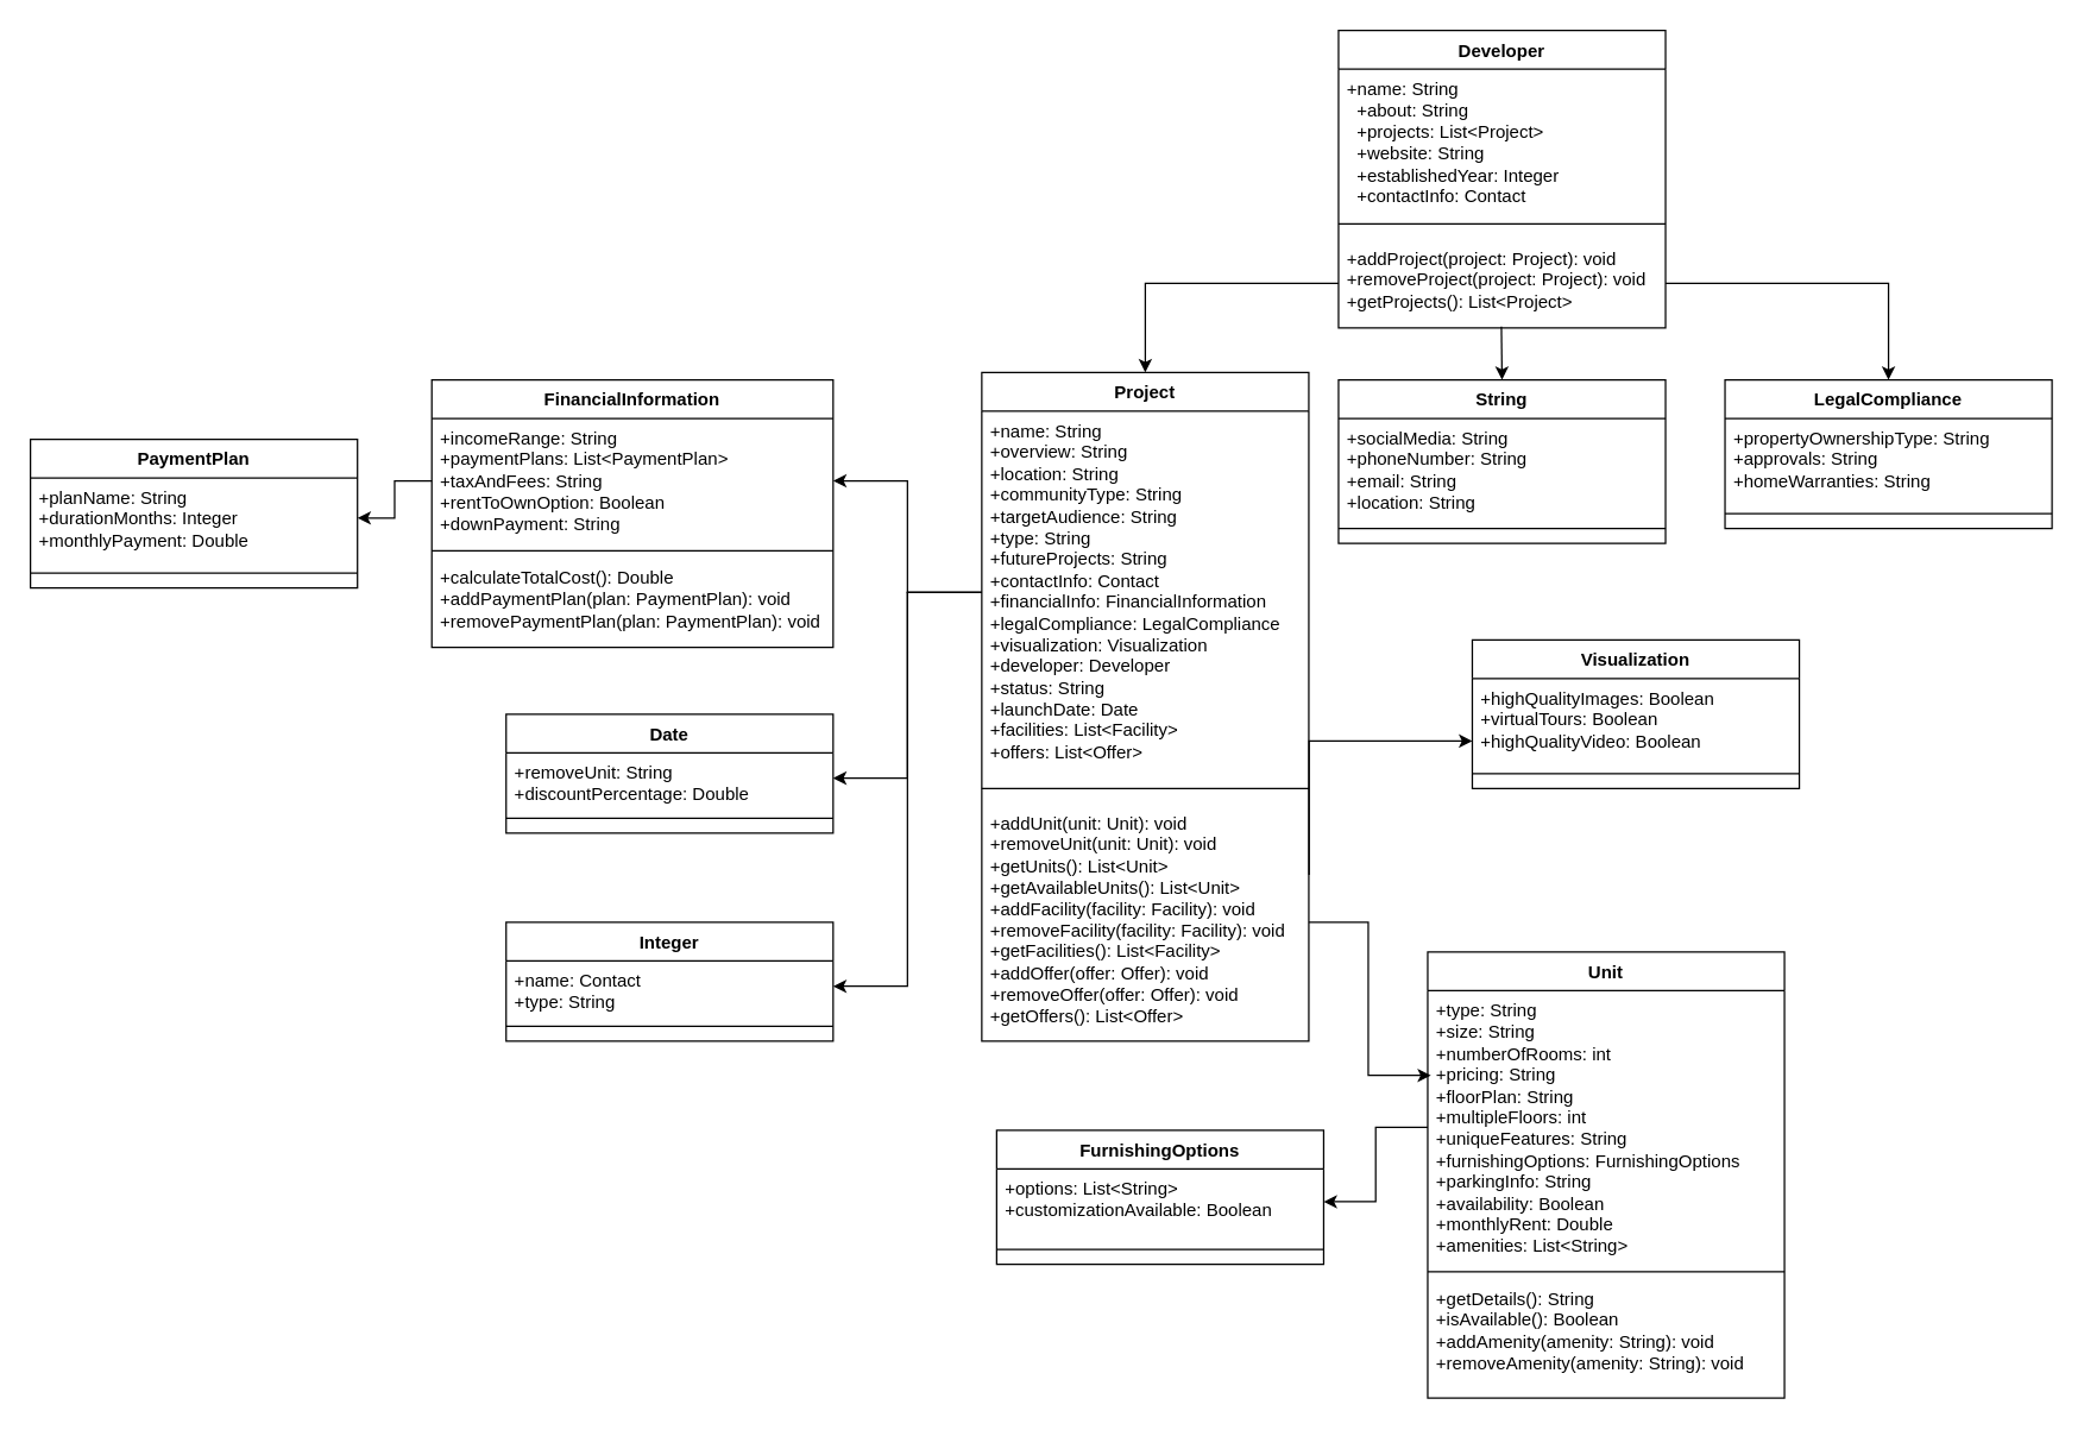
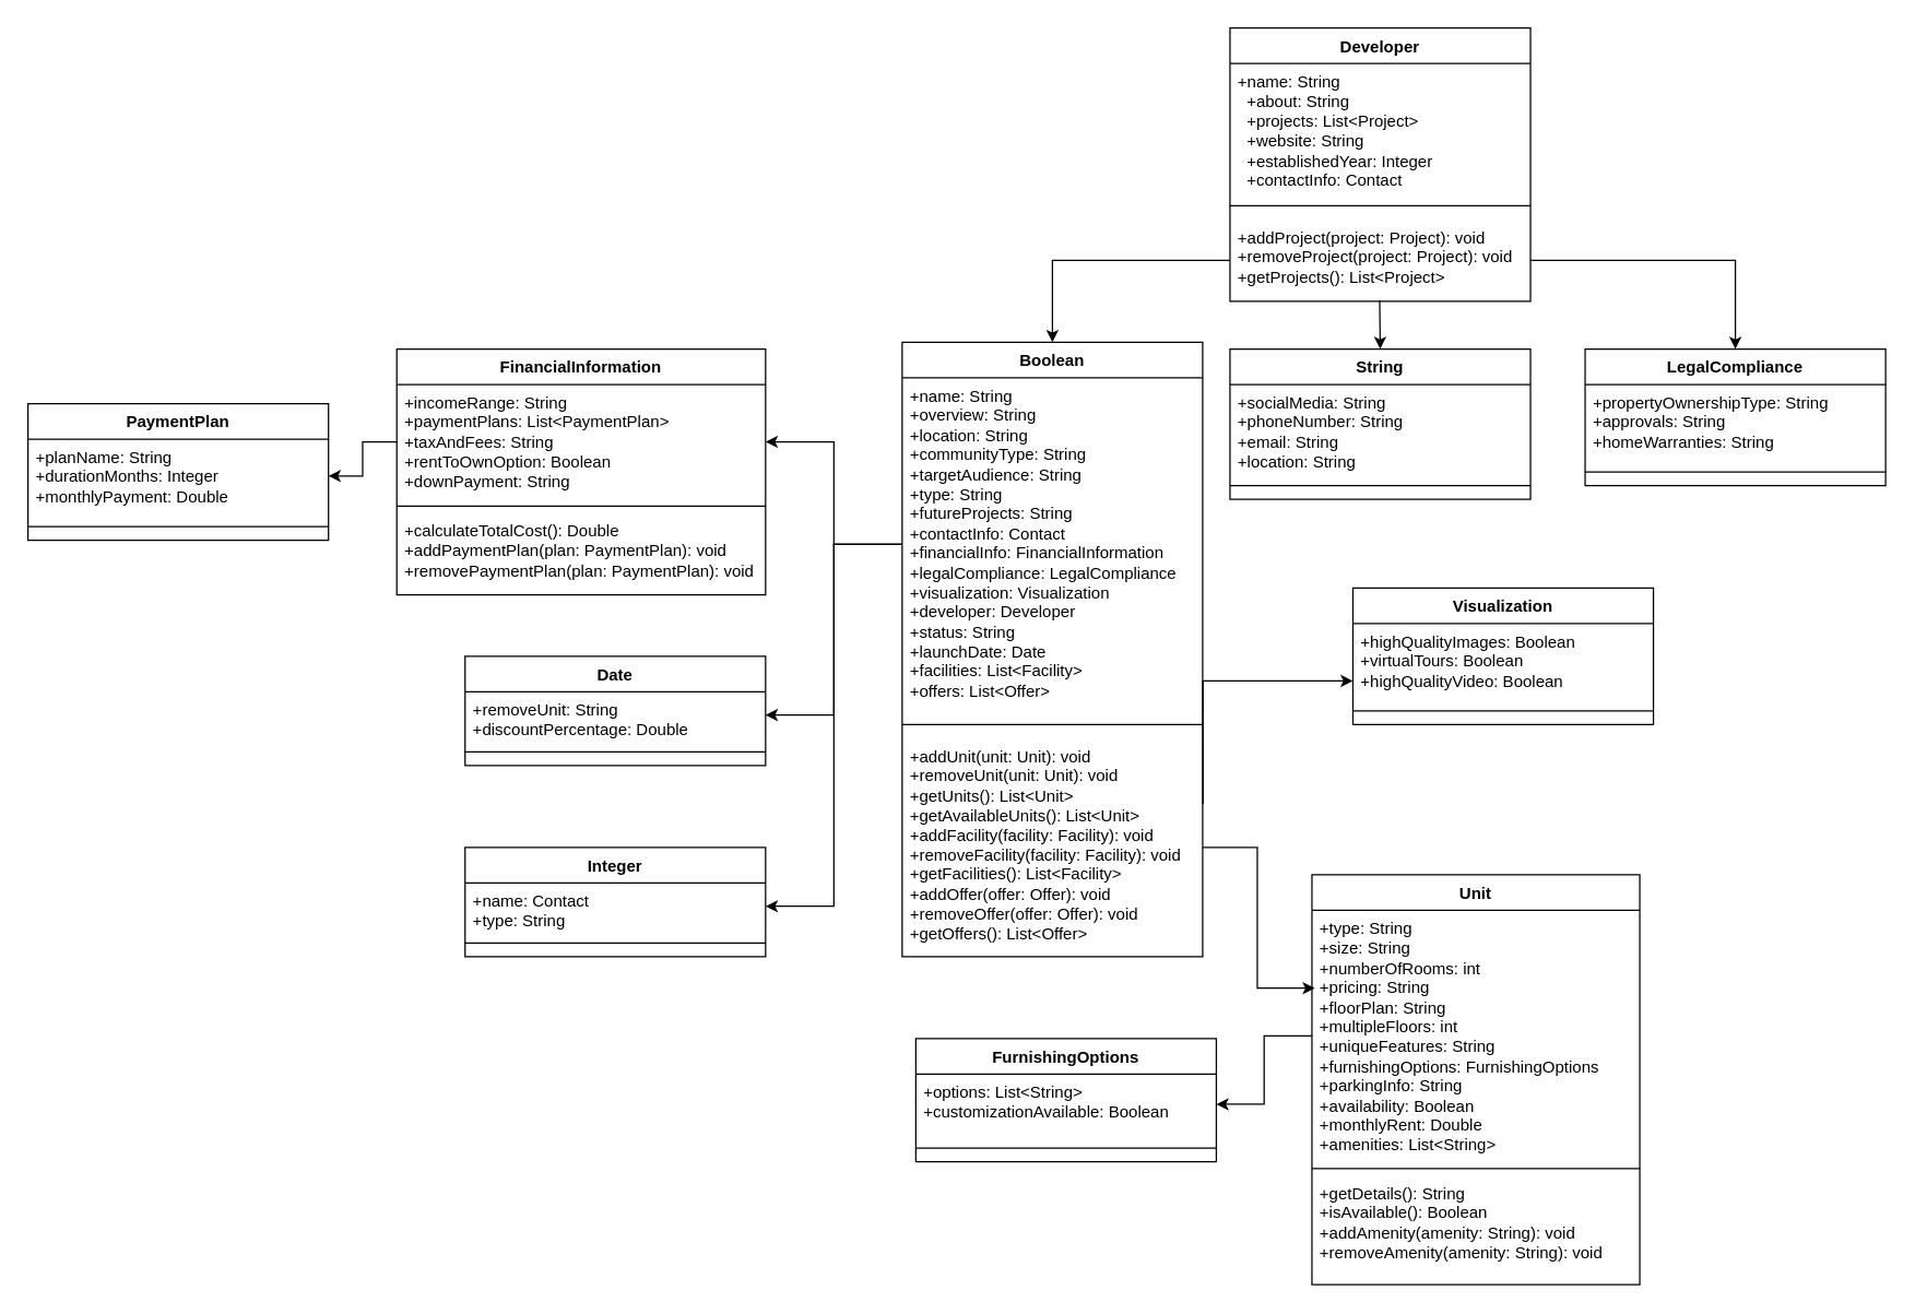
- <mxCell id="6" value="Project" style="swimlane;fontStyle=1;align=center;verticalAlign=top;childLayout=stackLayout;horizontal=1;startSize=26;horizontalStack=0;resizeParent=1;resizeParentMax=0;resizeLast=0;collapsible=1;marginBottom=0;whiteSpace=wrap;html=1;" vertex="1" parent="1"><mxGeometry x="660" y="250" width="220" height="450" as="geometry" /></mxCell>
+ <mxCell id="6" value="Boolean" style="swimlane;fontStyle=1;align=center;verticalAlign=top;childLayout=stackLayout;horizontal=1;startSize=26;horizontalStack=0;resizeParent=1;resizeParentMax=0;resizeLast=0;collapsible=1;marginBottom=0;whiteSpace=wrap;html=1;" vertex="1" parent="1"><mxGeometry x="660" y="250" width="220" height="450" as="geometry" /></mxCell>
